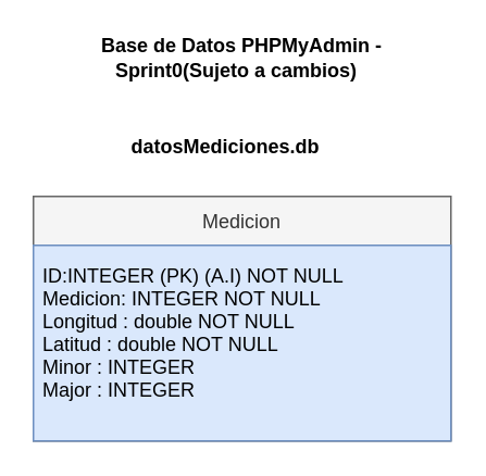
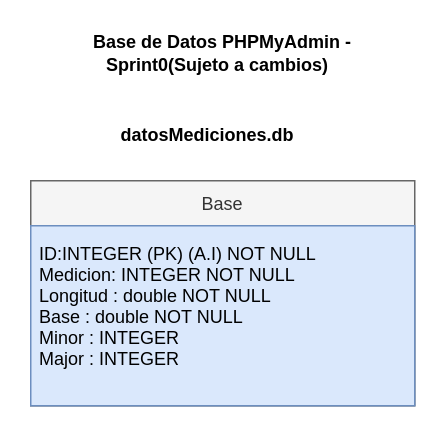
- <mxCell id="4" value="Medicion" style="swimlane;fontStyle=0;childLayout=stackLayout;horizontal=1;startSize=30;horizontalStack=0;resizeParent=1;resizeParentMax=0;resizeLast=0;collapsible=1;marginBottom=0;fillColor=#f5f5f5;fontColor=#333333;strokeColor=#666666;" vertex="1" parent="1"><mxGeometry x="20" y="120" width="256" height="150" as="geometry" /></mxCell>
+ <mxCell id="4" value="Base" style="swimlane;fontStyle=0;childLayout=stackLayout;horizontal=1;startSize=30;horizontalStack=0;resizeParent=1;resizeParentMax=0;resizeLast=0;collapsible=1;marginBottom=0;fillColor=#f5f5f5;fontColor=#333333;strokeColor=#666666;" vertex="1" parent="1"><mxGeometry x="20" y="120" width="256" height="150" as="geometry" /></mxCell>
- <mxCell id="5" value="ID:INTEGER (PK) (A.I) NOT NULL&#10;Medicion: INTEGER NOT NULL&#10;Longitud : double NOT NULL&#10;Latitud : double NOT NULL&#10;Minor : INTEGER&#10;Major : INTEGER&#10;" style="text;strokeColor=#6c8ebf;fillColor=#dae8fc;align=left;verticalAlign=middle;spacingLeft=4;spacingRight=4;overflow=hidden;points=[[0,0.5],[1,0.5]];portConstraint=eastwest;rotatable=0;" vertex="1" parent="4"><mxGeometry y="30" width="256" height="120" as="geometry" /></mxCell>
+ <mxCell id="5" value="ID:INTEGER (PK) (A.I) NOT NULL&#10;Medicion: INTEGER NOT NULL&#10;Longitud : double NOT NULL&#10;Base : double NOT NULL&#10;Minor : INTEGER&#10;Major : INTEGER&#10;" style="text;strokeColor=#6c8ebf;fillColor=#dae8fc;align=left;verticalAlign=middle;spacingLeft=4;spacingRight=4;overflow=hidden;points=[[0,0.5],[1,0.5]];portConstraint=eastwest;rotatable=0;" vertex="1" parent="4"><mxGeometry y="30" width="256" height="120" as="geometry" /></mxCell>
